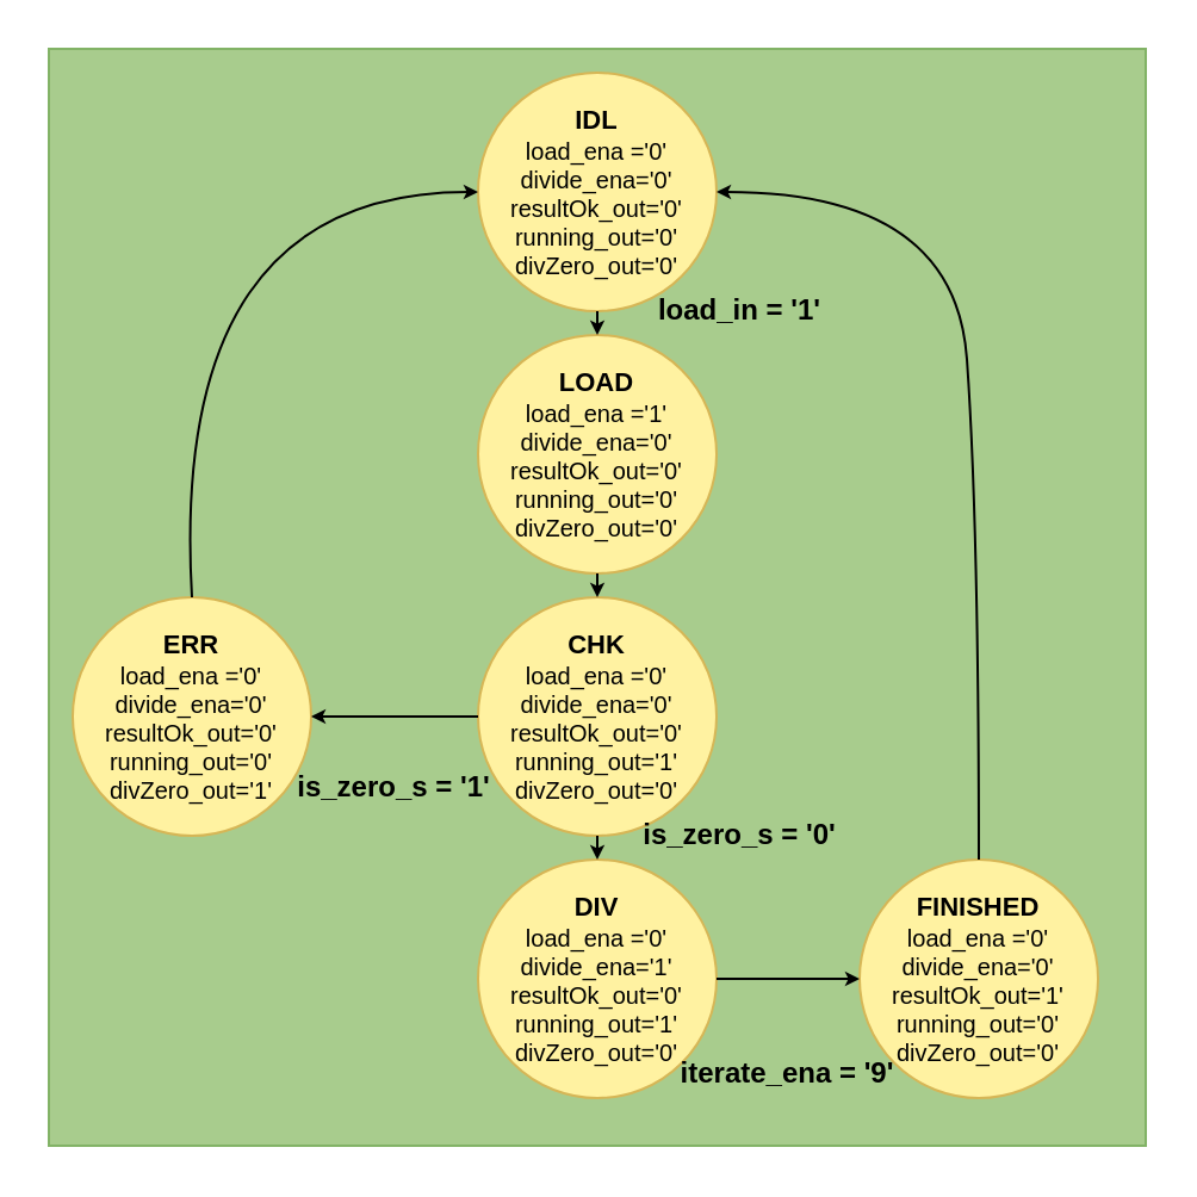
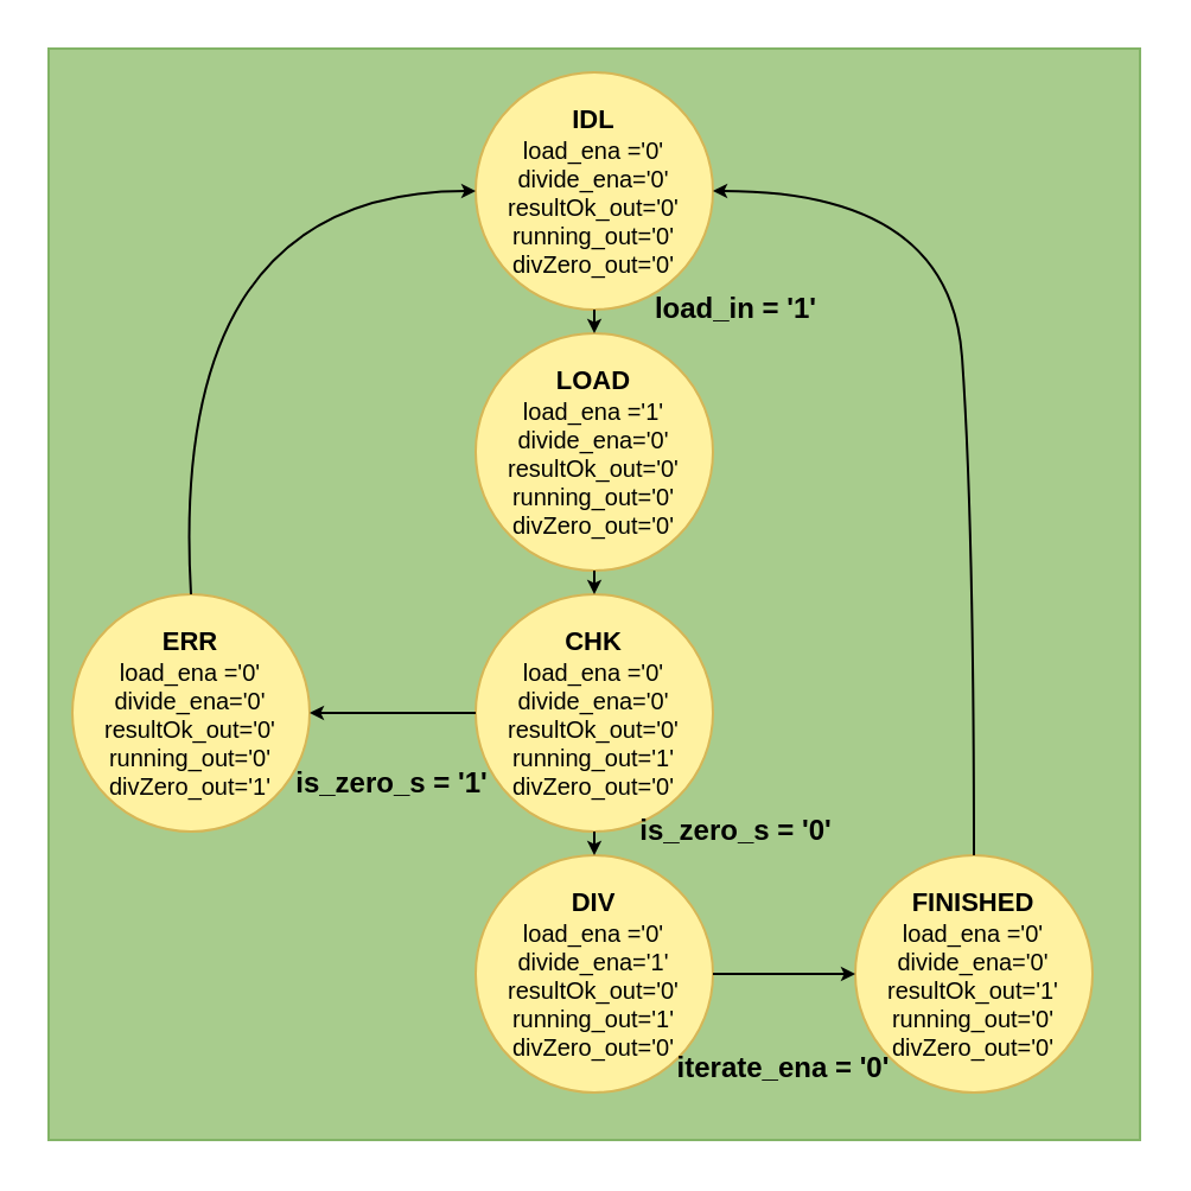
- <mxCell id="19" value="&lt;b&gt;iterate_ena = '9'&lt;/b&gt;" style="text;html=1;strokeColor=none;fillColor=none;align=center;verticalAlign=middle;whiteSpace=wrap;rounded=0;strokeWidth=2;" vertex="1" parent="1"><mxGeometry x="280" y="440" width="100" height="20" as="geometry" /></mxCell>
+ <mxCell id="19" value="&lt;b&gt;iterate_ena = '0'&lt;/b&gt;" style="text;html=1;strokeColor=none;fillColor=none;align=center;verticalAlign=middle;whiteSpace=wrap;rounded=0;strokeWidth=2;" vertex="1" parent="1"><mxGeometry x="280" y="440" width="100" height="20" as="geometry" /></mxCell>
